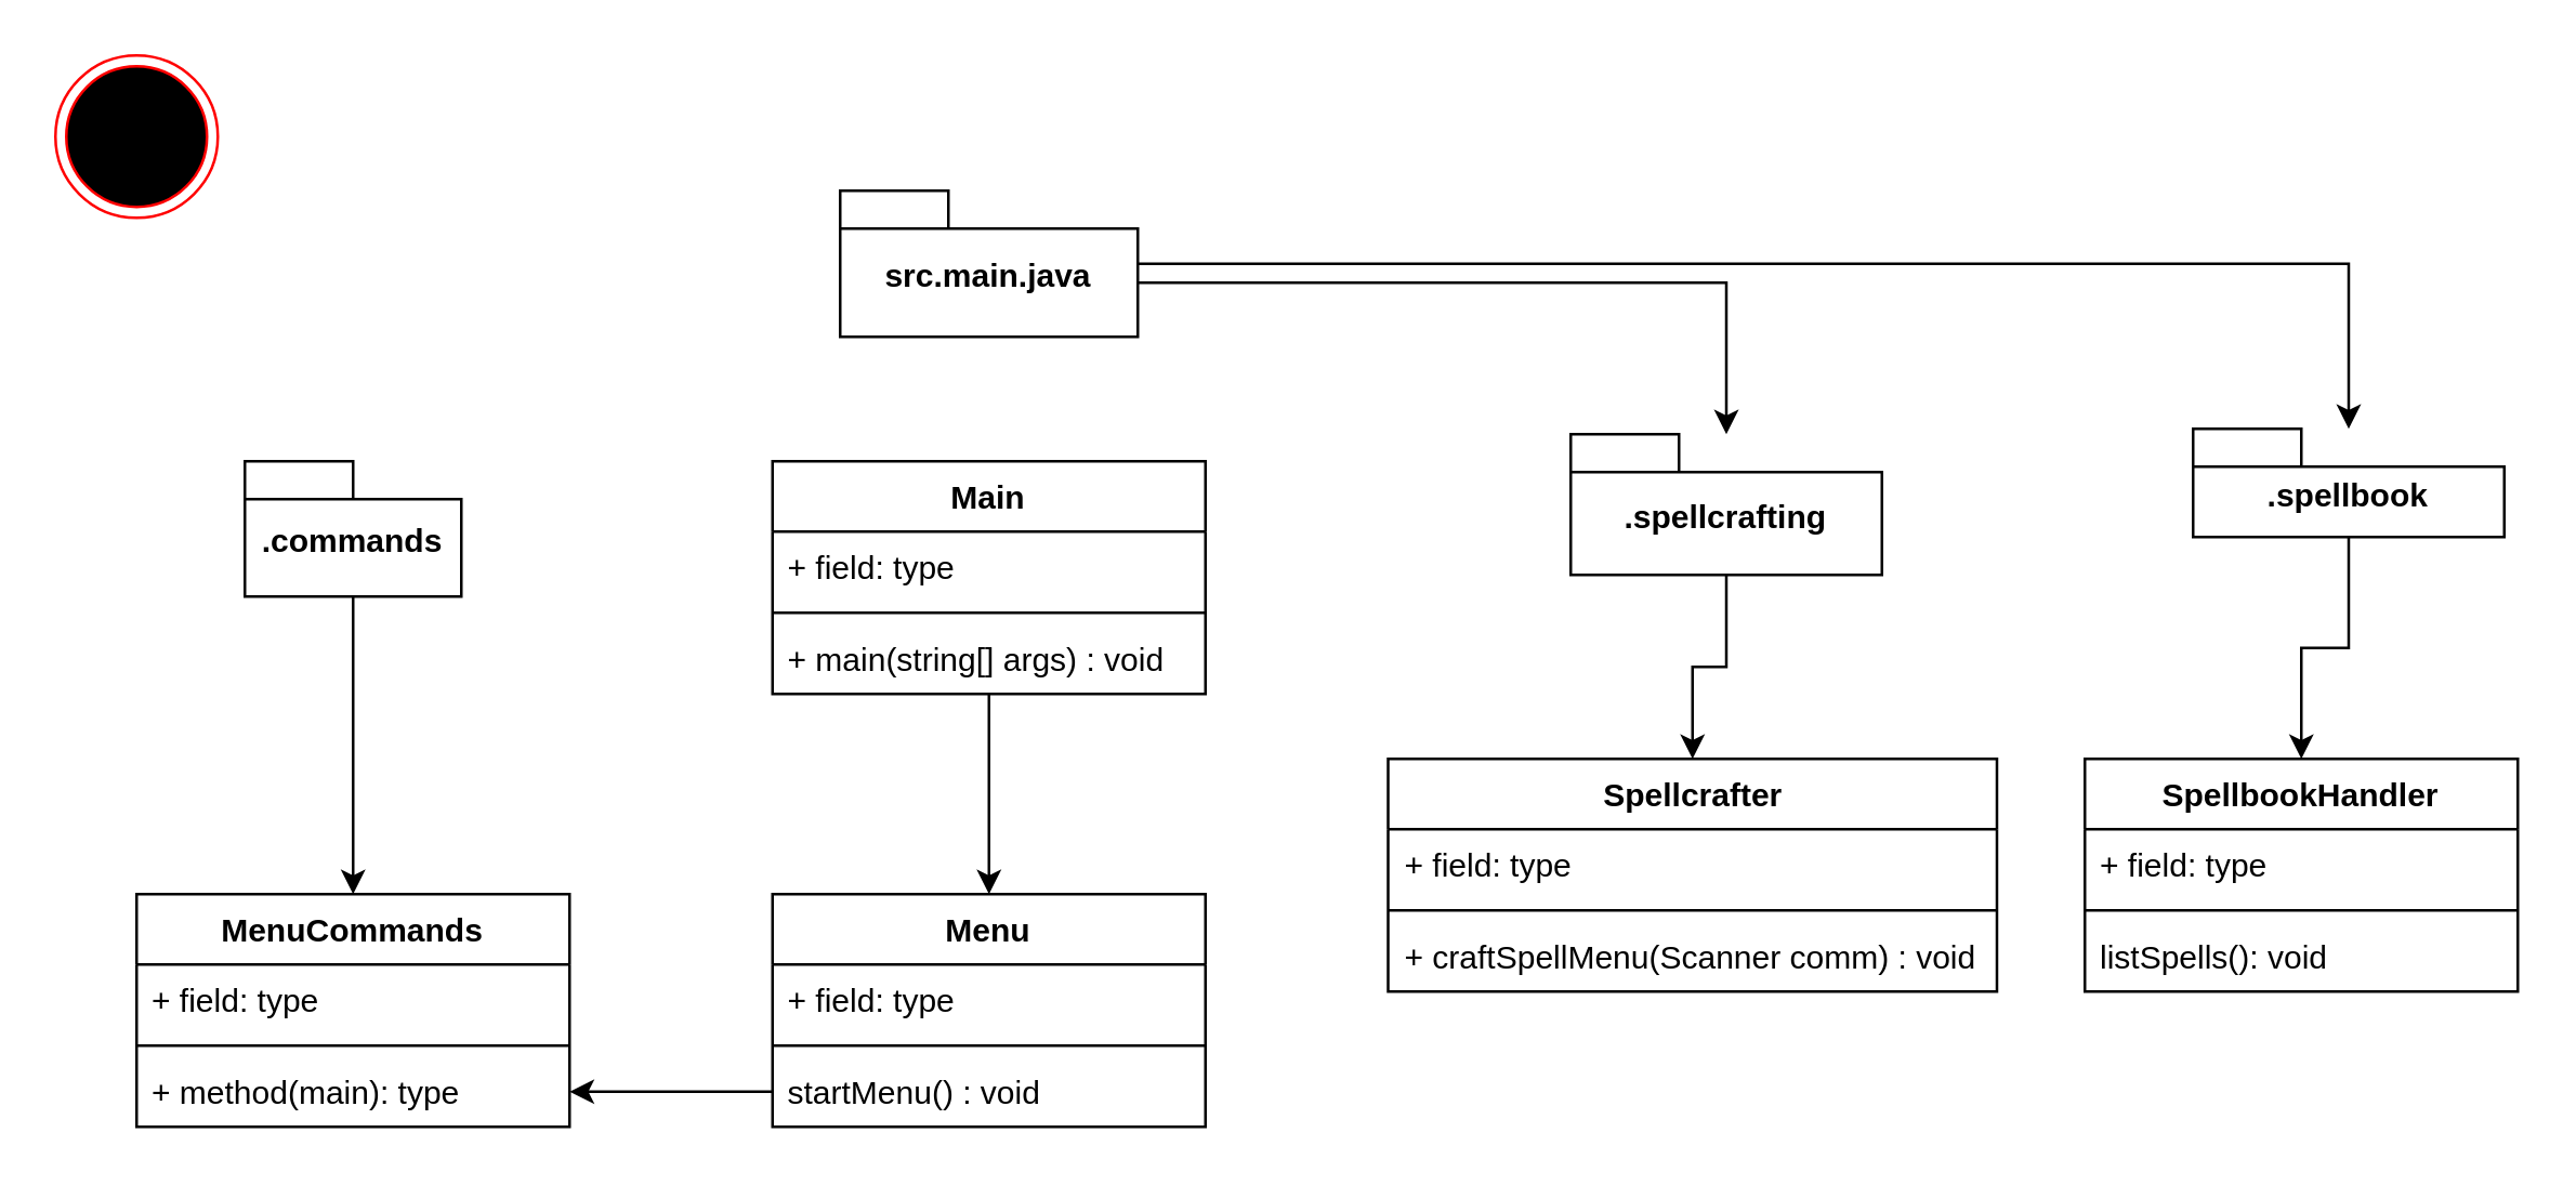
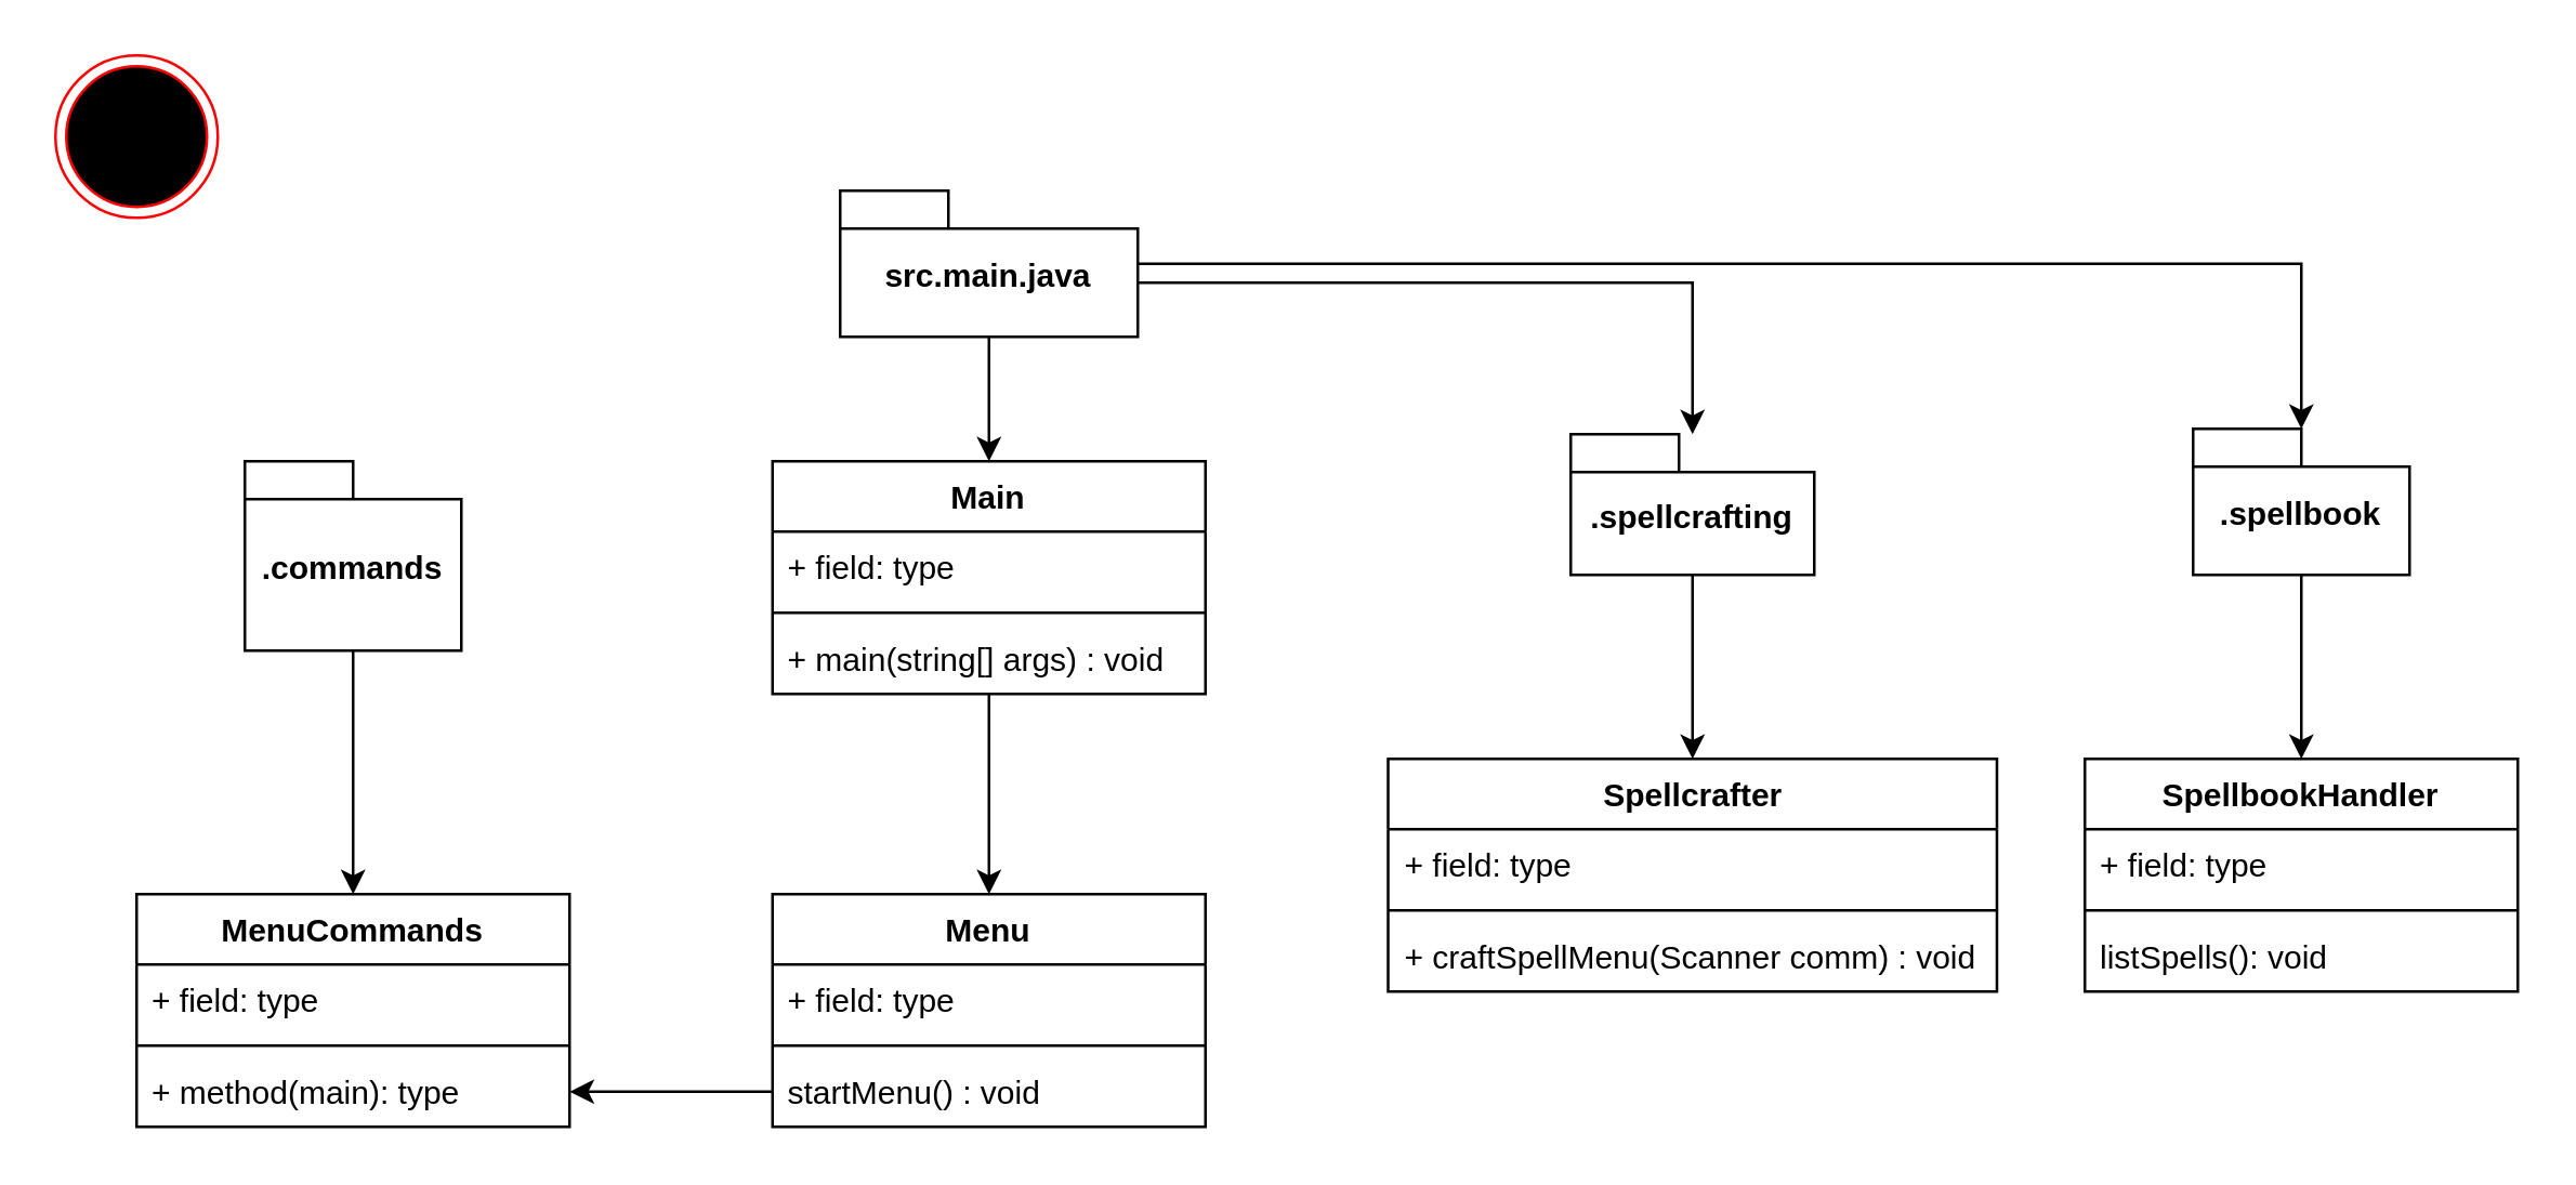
+ <mxCell id="12" style="edgeStyle=orthogonalEdgeStyle;rounded=0;orthogonalLoop=1;jettySize=auto;html=1;exitX=0.5;exitY=1;exitDx=0;exitDy=0;exitPerimeter=0;entryX=0.5;entryY=0;entryDx=0;entryDy=0;" edge="1" parent="1" source="15" target="4"><mxGeometry relative="1" as="geometry" /></mxCell>
- <mxCell id="25" value=".spellbook" style="shape=folder;fontStyle=1;spacingTop=10;tabWidth=40;tabHeight=14;tabPosition=left;html=1;whiteSpace=wrap;" vertex="1" parent="1"><mxGeometry x="810" y="158" width="115" height="40" as="geometry" /></mxCell>
+ <mxCell id="25" value=".spellbook" style="shape=folder;fontStyle=1;spacingTop=10;tabWidth=40;tabHeight=14;tabPosition=left;html=1;whiteSpace=wrap;" vertex="1" parent="1"><mxGeometry x="810" y="158" width="80" height="54" as="geometry" /></mxCell>
- <mxCell id="17" value=".spellcrafting" style="shape=folder;fontStyle=1;spacingTop=10;tabWidth=40;tabHeight=14;tabPosition=left;html=1;whiteSpace=wrap;" vertex="1" parent="1"><mxGeometry x="580" y="160" width="115" height="52" as="geometry" /></mxCell>
+ <mxCell id="17" value=".spellcrafting" style="shape=folder;fontStyle=1;spacingTop=10;tabWidth=40;tabHeight=14;tabPosition=left;html=1;whiteSpace=wrap;" vertex="1" parent="1"><mxGeometry x="580" y="160" width="90" height="52" as="geometry" /></mxCell>
- <mxCell id="19" value=".commands" style="shape=folder;fontStyle=1;spacingTop=10;tabWidth=40;tabHeight=14;tabPosition=left;html=1;whiteSpace=wrap;" vertex="1" parent="1"><mxGeometry x="90" y="170" width="80" height="50" as="geometry" /></mxCell>
+ <mxCell id="19" value=".commands" style="shape=folder;fontStyle=1;spacingTop=10;tabWidth=40;tabHeight=14;tabPosition=left;html=1;whiteSpace=wrap;" vertex="1" parent="1"><mxGeometry x="90" y="170" width="80" height="70" as="geometry" /></mxCell>
